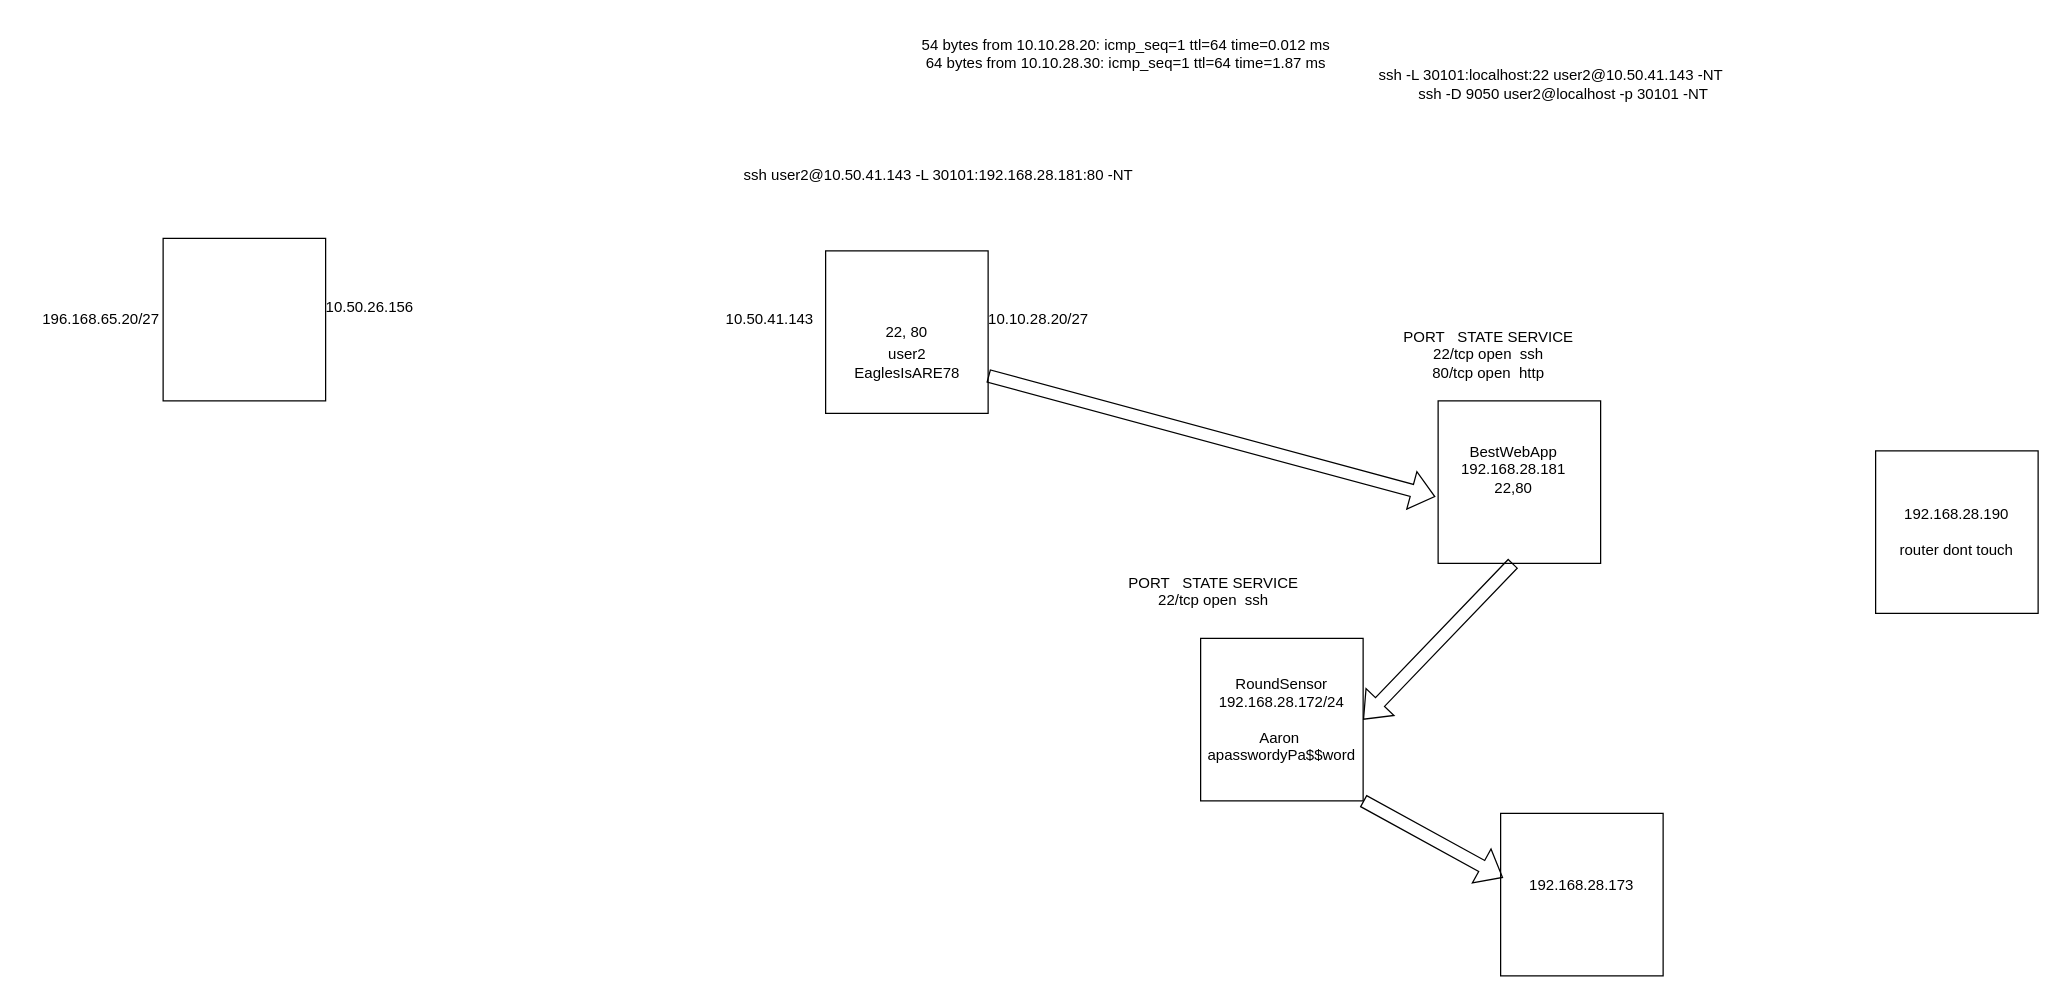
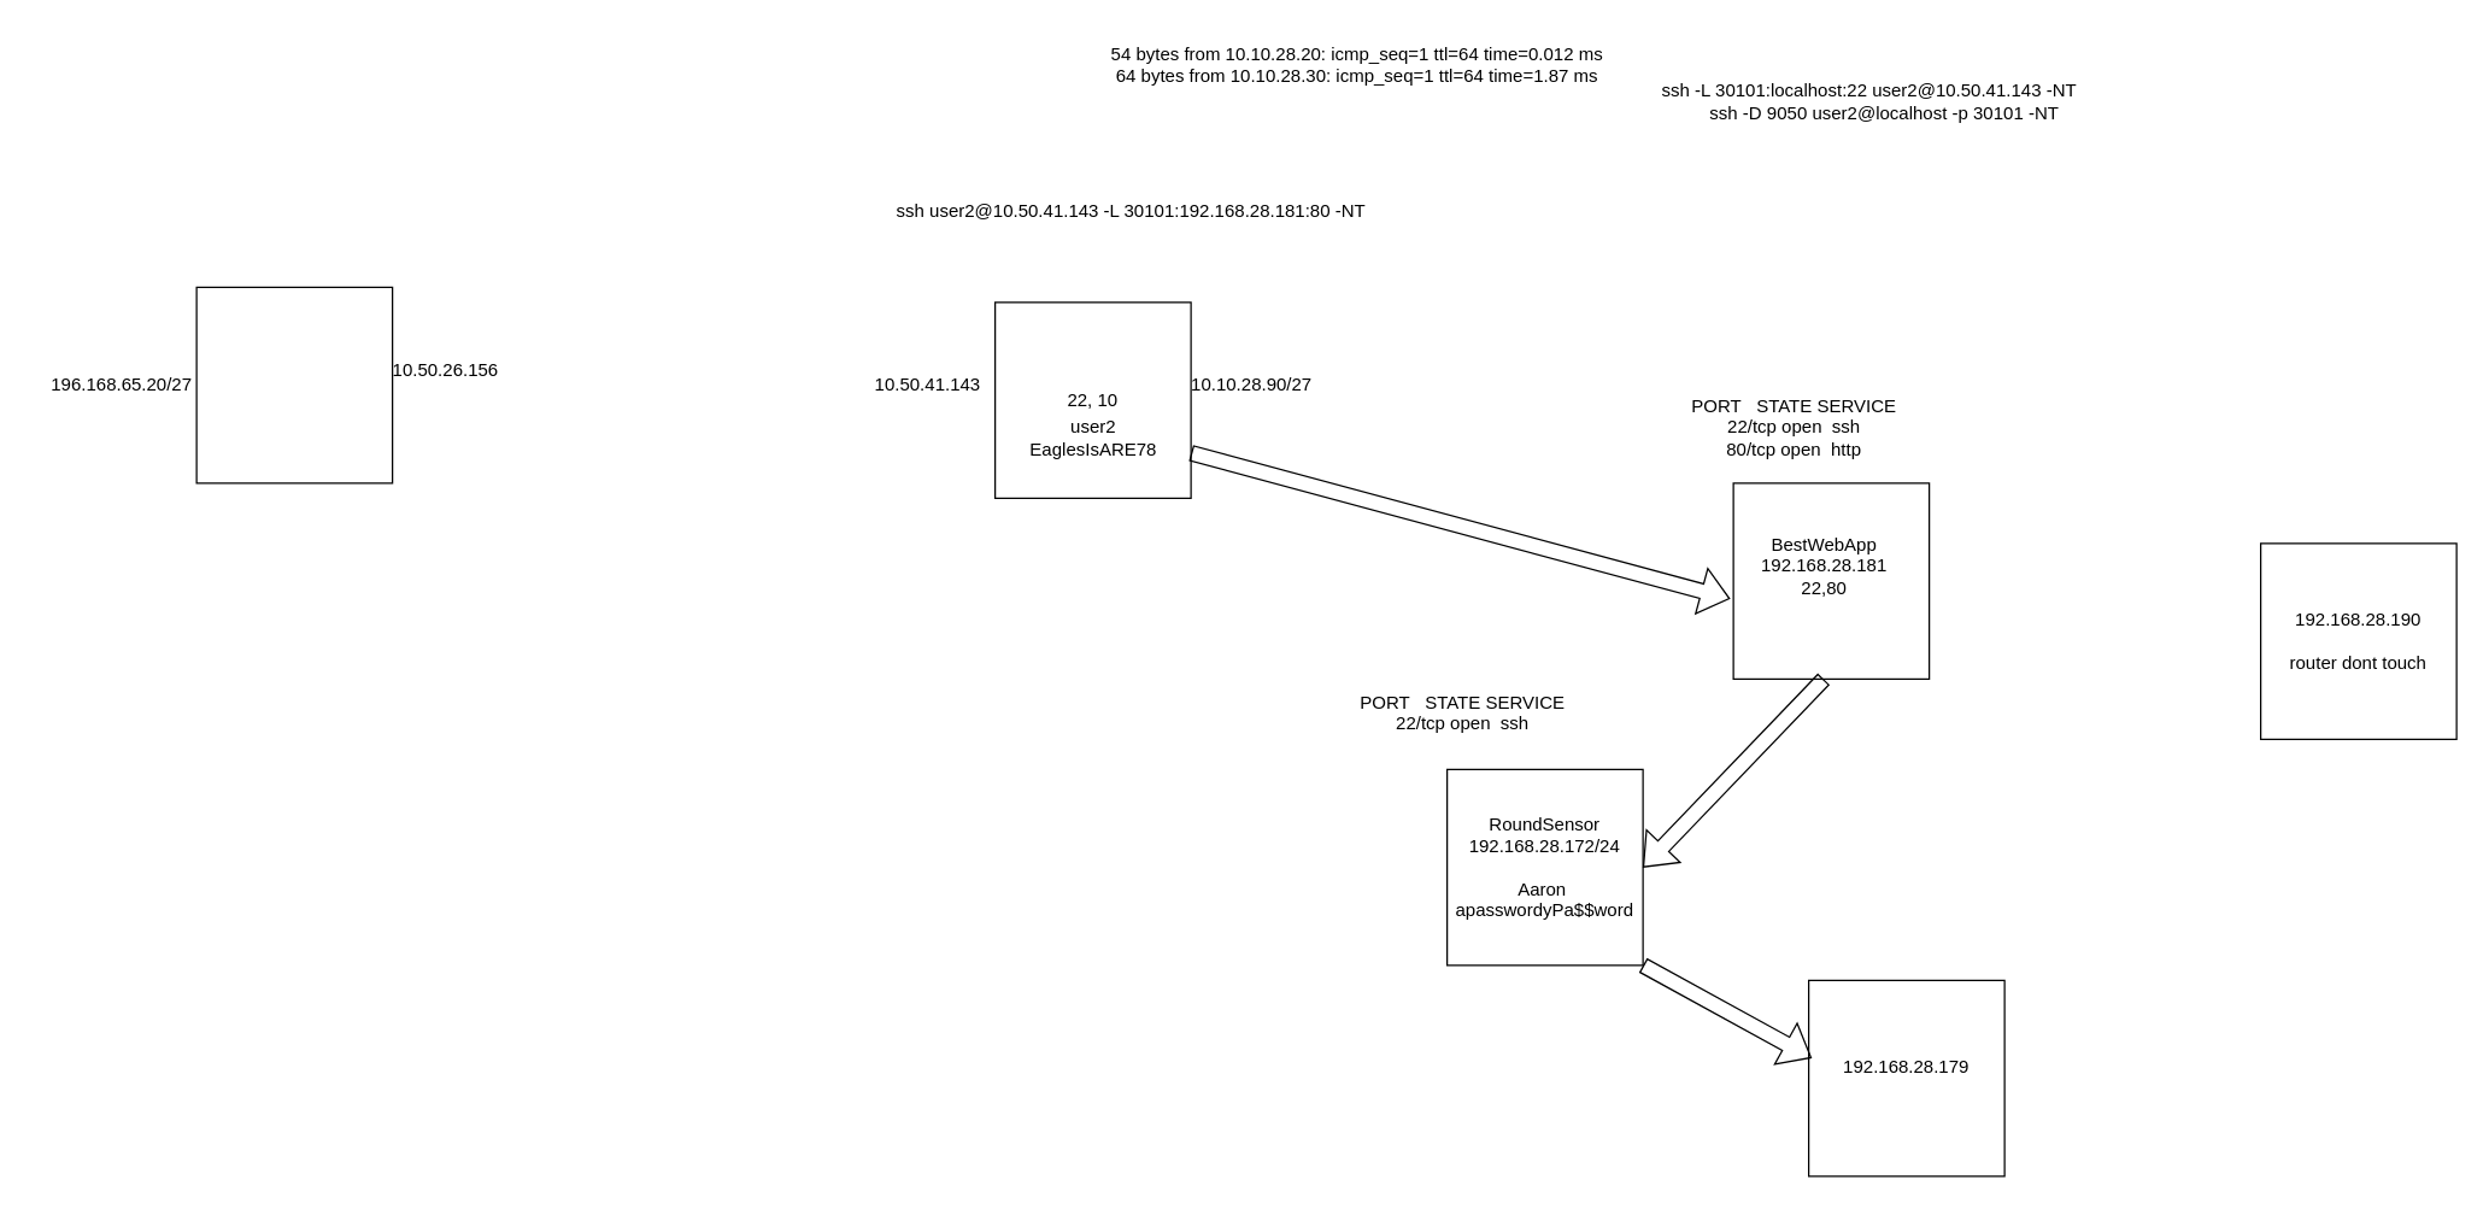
- <mxCell id="6" value="10.10.28.20/27" style="text;html=1;align=center;verticalAlign=middle;resizable=0;points=[];autosize=1;strokeColor=none;fillColor=none;" vertex="1" parent="1"><mxGeometry x="780" y="240" width="100" height="30" as="geometry" /></mxCell>
+ <mxCell id="6" value="10.10.28.90/27" style="text;html=1;align=center;verticalAlign=middle;resizable=0;points=[];autosize=1;strokeColor=none;fillColor=none;" vertex="1" parent="1"><mxGeometry x="780" y="240" width="100" height="30" as="geometry" /></mxCell>
- <mxCell id="2" value="22, 80" style="whiteSpace=wrap;html=1;aspect=fixed;" vertex="1" parent="1"><mxGeometry x="660" y="200" width="130" height="130" as="geometry" /></mxCell>
+ <mxCell id="2" value="22, 10" style="whiteSpace=wrap;html=1;aspect=fixed;" vertex="1" parent="1"><mxGeometry x="660" y="200" width="130" height="130" as="geometry" /></mxCell>
- <mxCell id="21" value="192.168.28.173&lt;br&gt;&lt;br&gt;" style="whiteSpace=wrap;html=1;aspect=fixed;" vertex="1" parent="1"><mxGeometry x="1200" y="650" width="130" height="130" as="geometry" /></mxCell>
+ <mxCell id="21" value="192.168.28.179&lt;br&gt;&lt;br&gt;" style="whiteSpace=wrap;html=1;aspect=fixed;" vertex="1" parent="1"><mxGeometry x="1200" y="650" width="130" height="130" as="geometry" /></mxCell>
